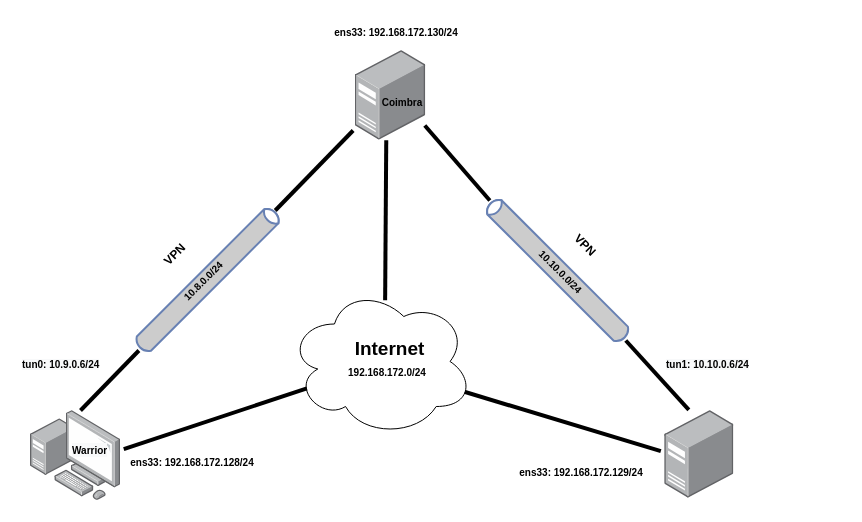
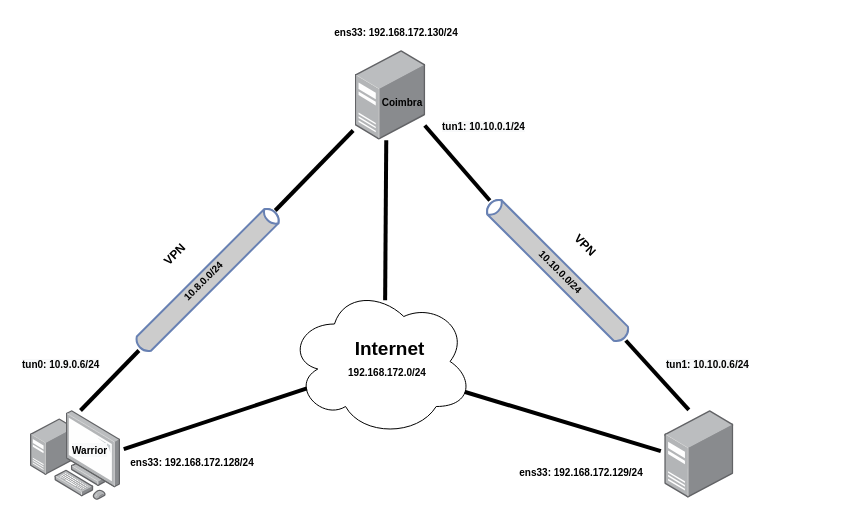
+ <mxCell id="24" value="&lt;b style=&quot;color: rgb(0 , 0 , 0) ; font-family: &amp;#34;helvetica&amp;#34; ; font-size: x-small ; font-style: normal ; letter-spacing: normal ; text-align: center ; text-indent: 0px ; text-transform: none ; word-spacing: 0px ; background-color: rgb(248 , 249 , 250)&quot;&gt;tun1: 10.10.0.1/24&lt;/b&gt;" style="text;whiteSpace=wrap;html=1;fontSize=12;" vertex="1" parent="4"><mxGeometry x="360.263" y="92.03" width="87.632" height="30" as="geometry" /></mxCell>
